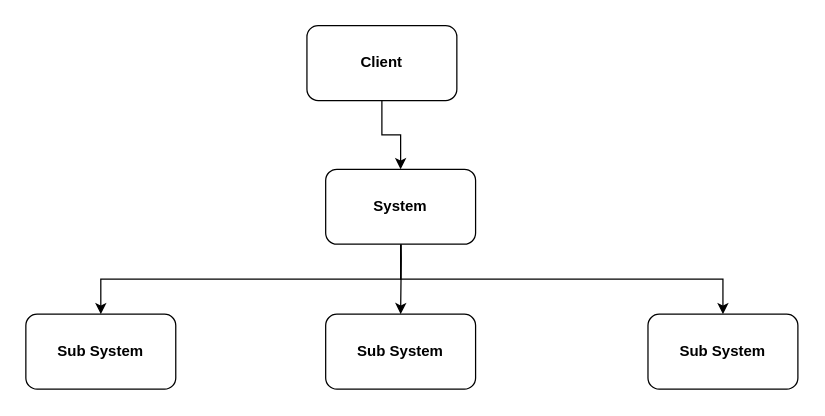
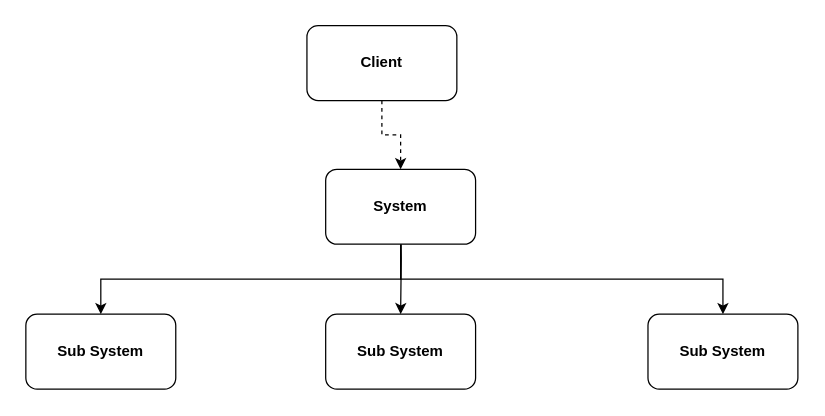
- <mxCell id="2" style="edgeStyle=orthogonalEdgeStyle;rounded=0;orthogonalLoop=1;jettySize=auto;html=1;exitX=0.5;exitY=1;exitDx=0;exitDy=0;fontStyle=1" edge="1" parent="1" source="3" target="7"><mxGeometry relative="1" as="geometry" /></mxCell>
+ <mxCell id="2" style="edgeStyle=orthogonalEdgeStyle;rounded=0;orthogonalLoop=1;jettySize=auto;html=1;exitX=0.5;exitY=1;exitDx=0;exitDy=0;fontStyle=1;dashed=1;" edge="1" parent="1" source="3" target="7"><mxGeometry relative="1" as="geometry" /></mxCell>
